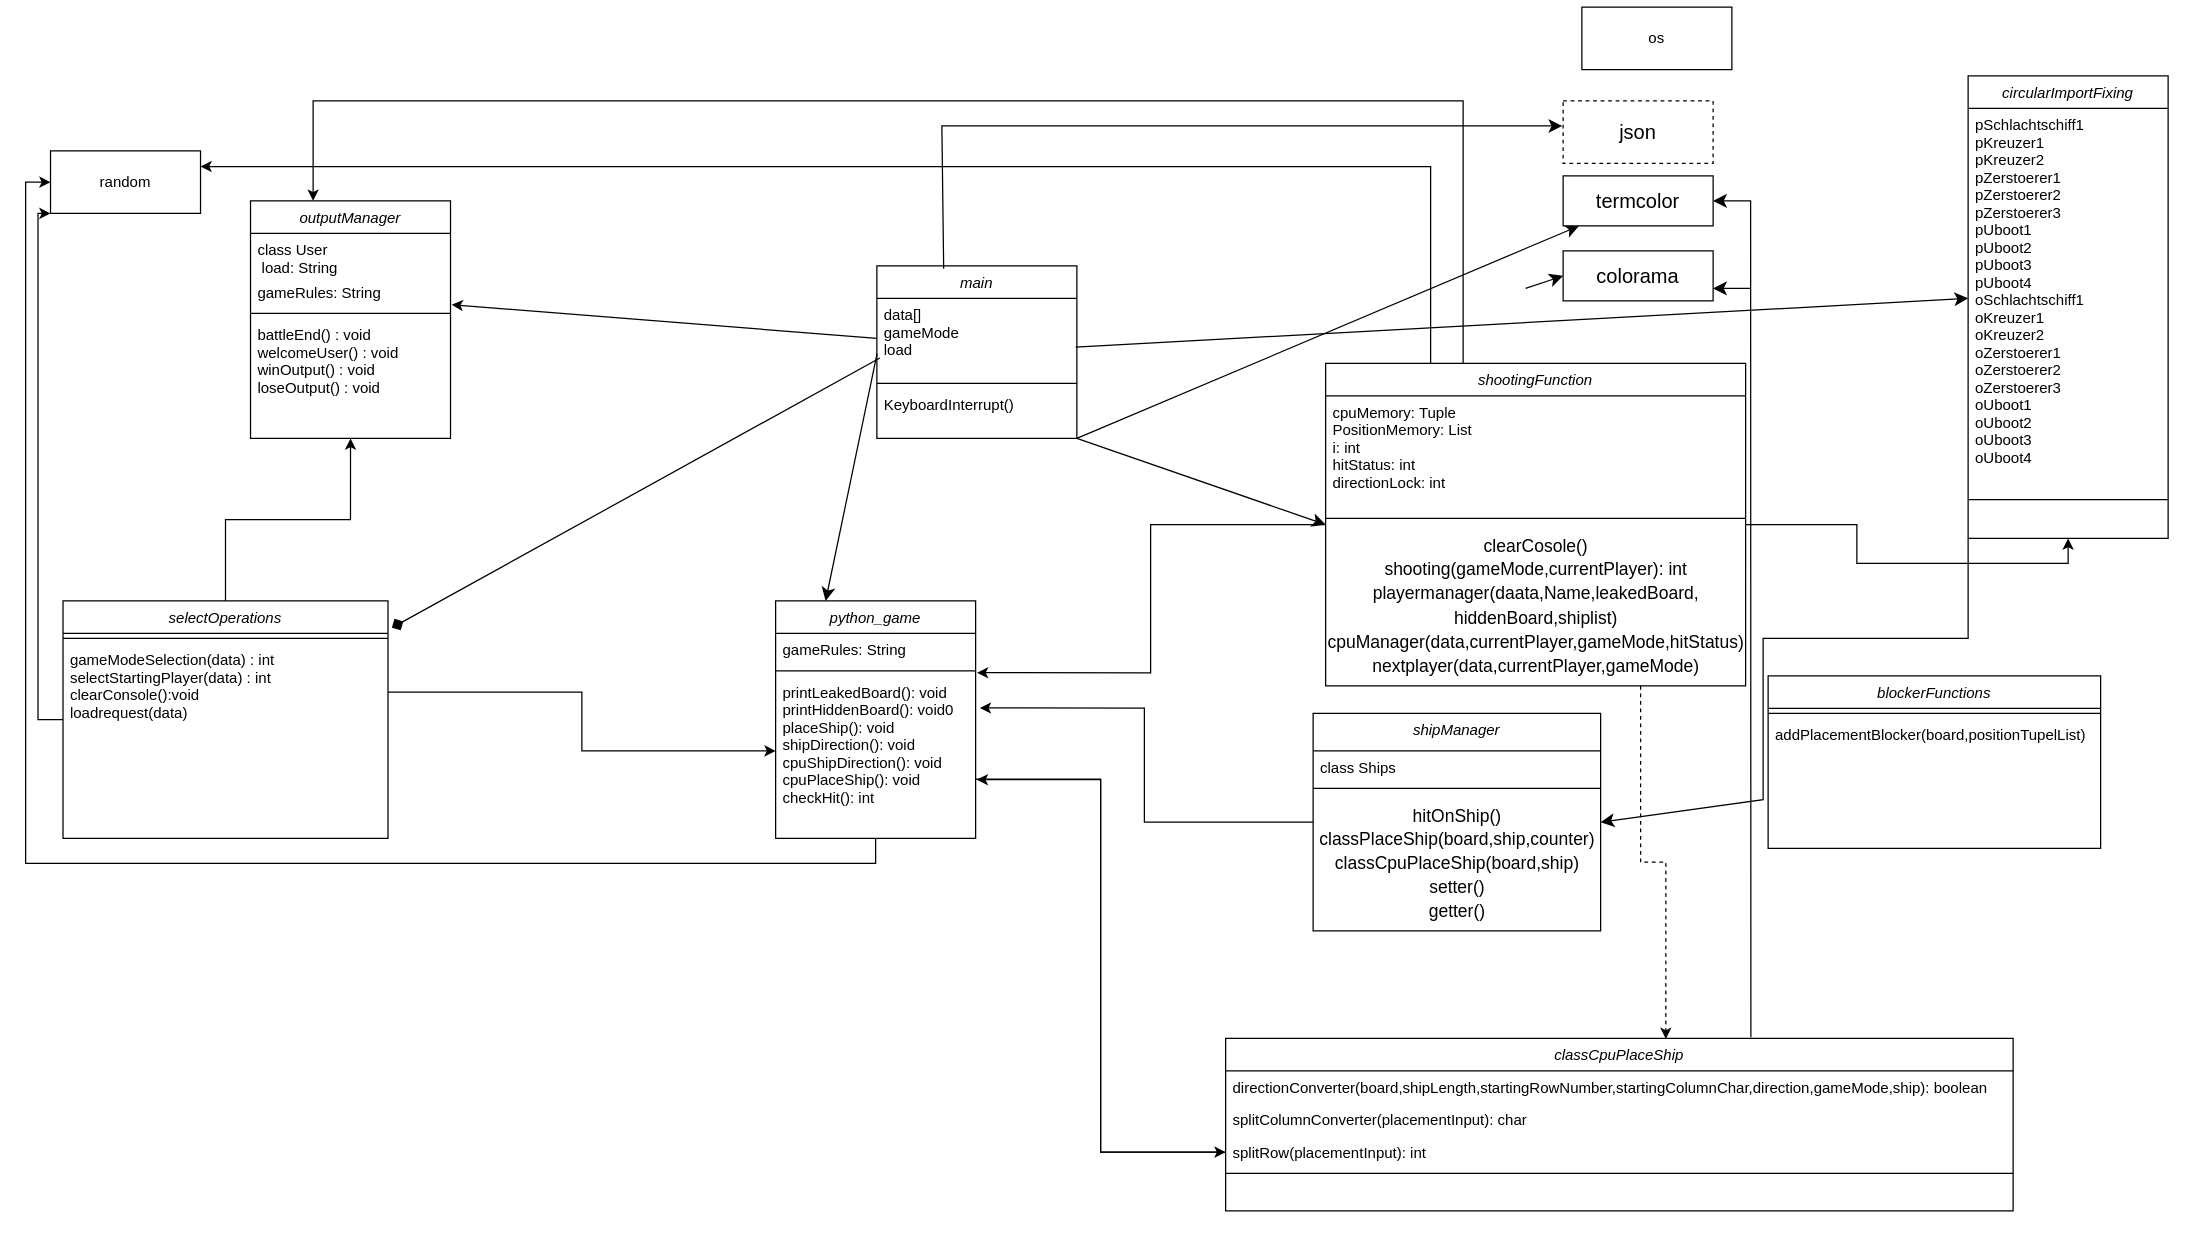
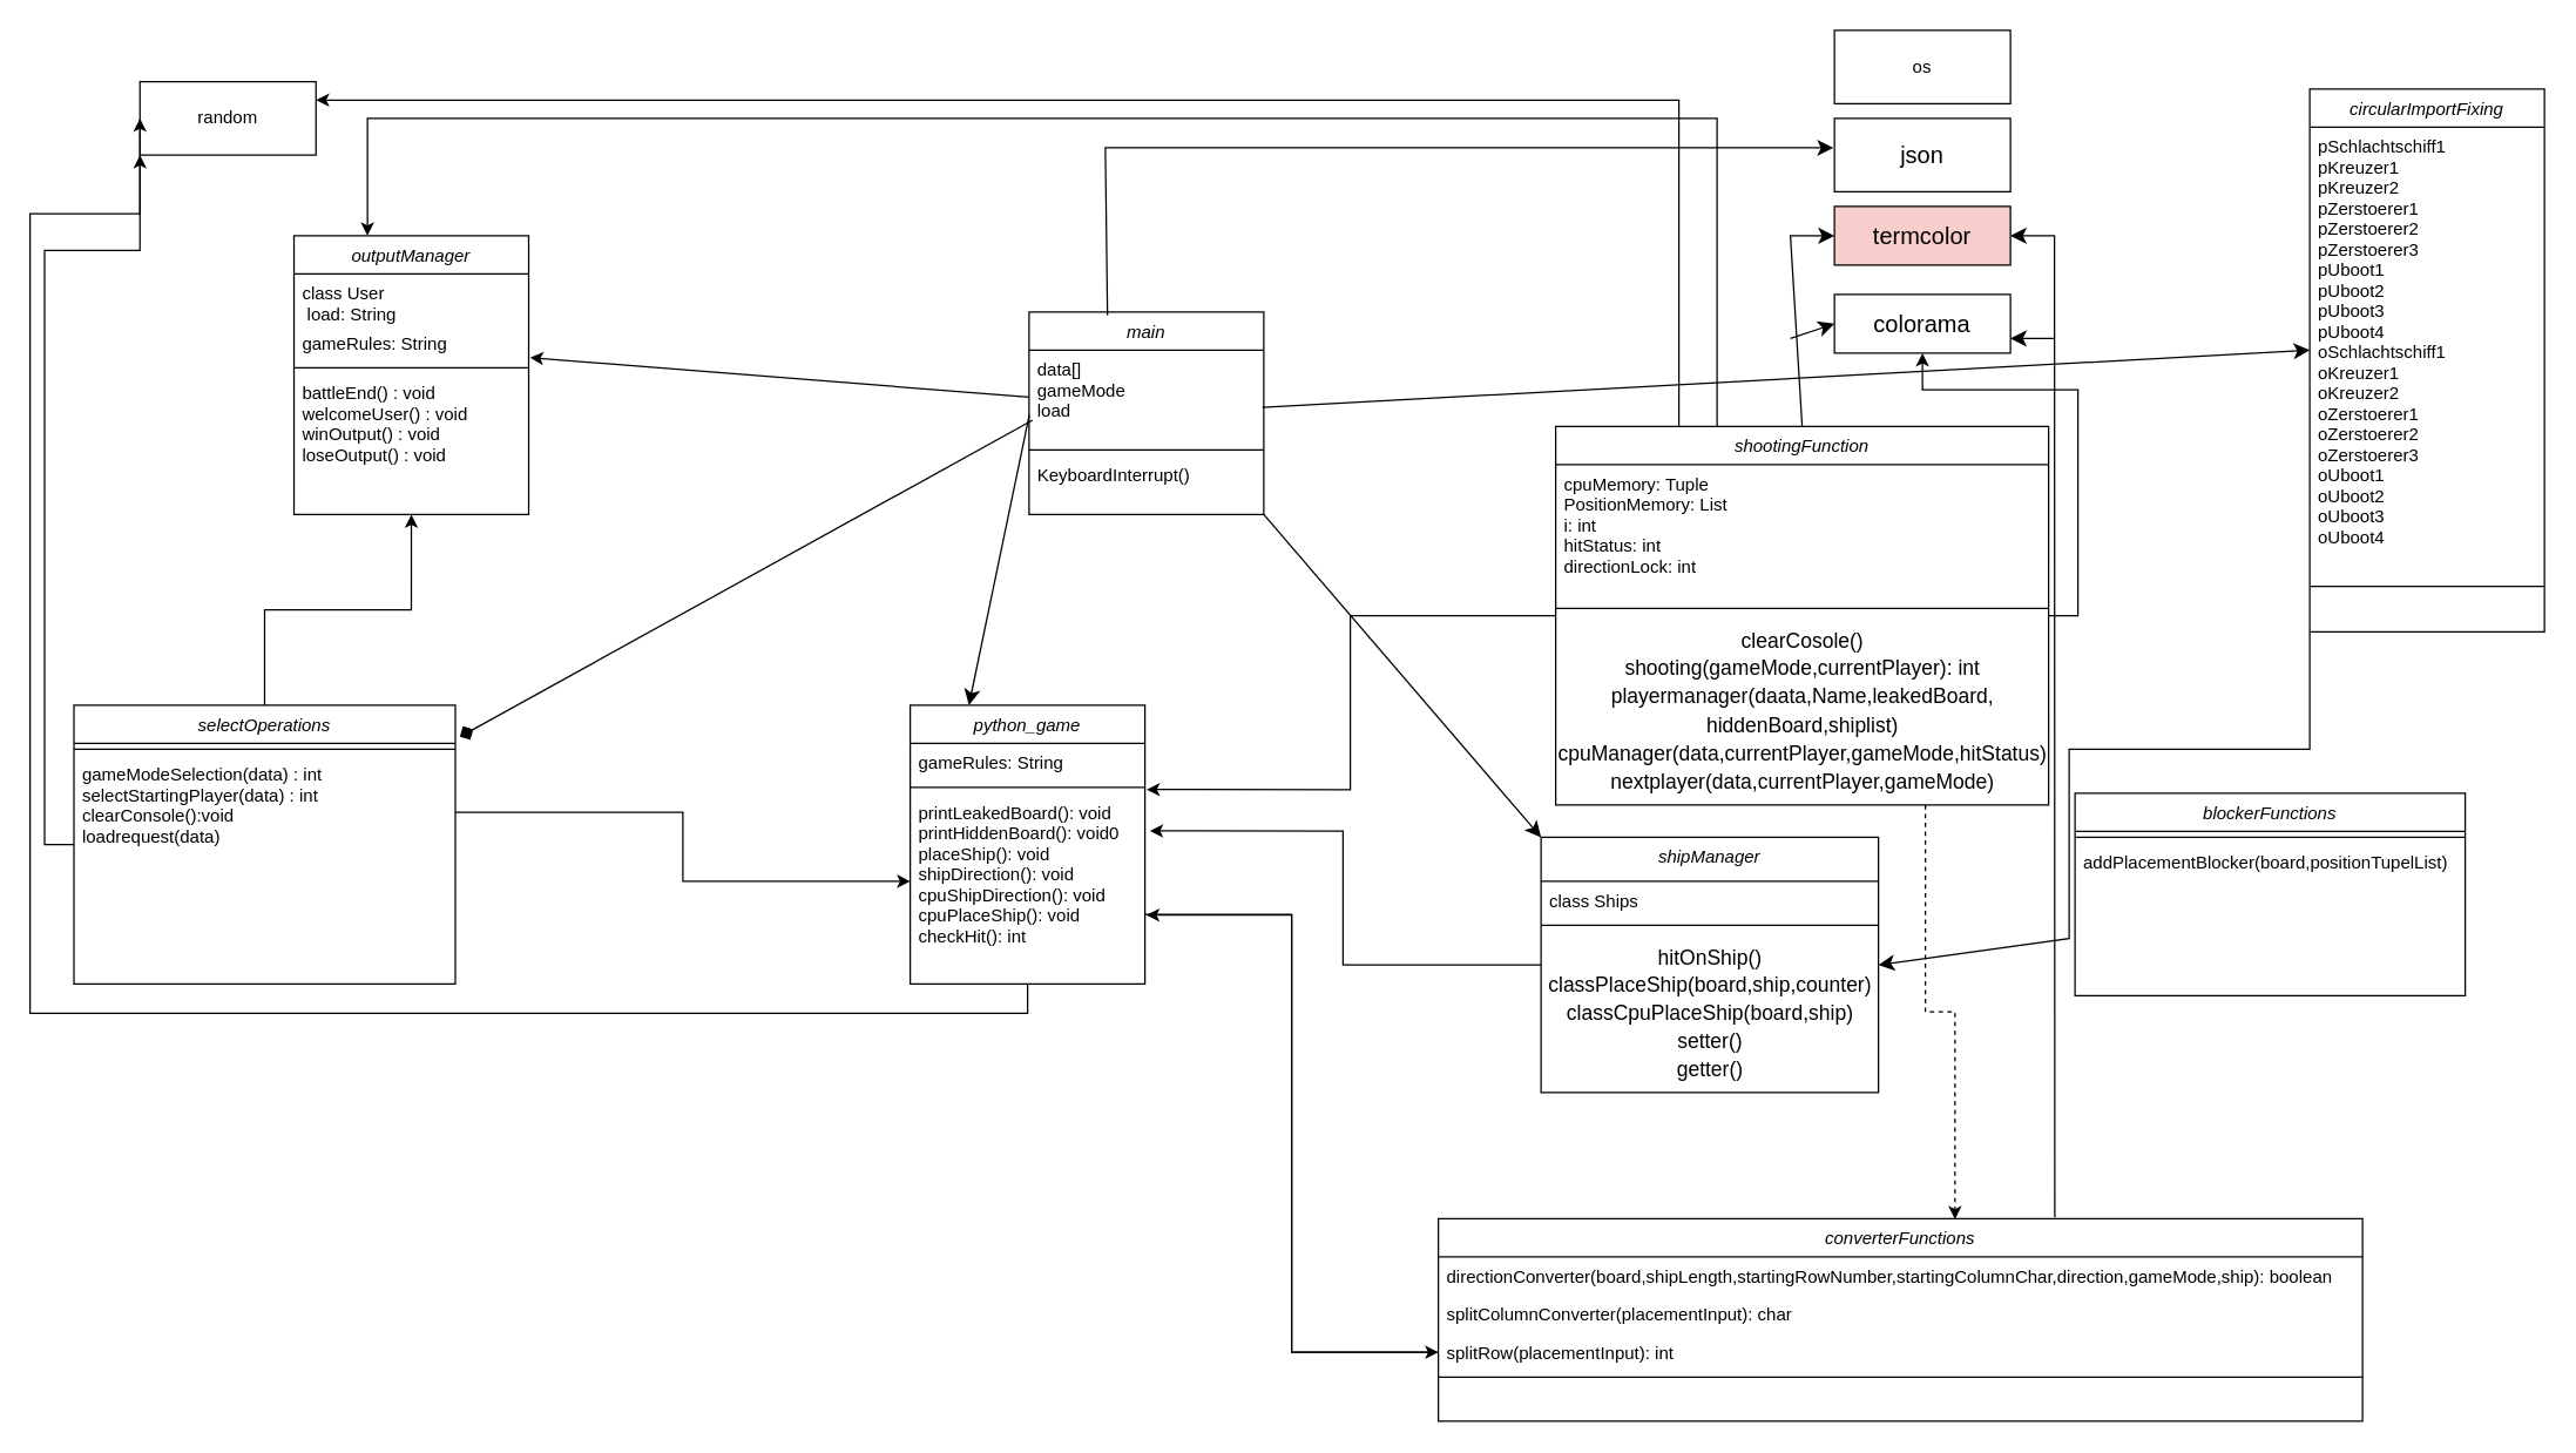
- <mxCell id="6" value="os" style="rounded=0;whiteSpace=wrap;html=1;" parent="1" vertex="1"><mxGeometry x="1265" y="5" width="120" height="50" as="geometry" /></mxCell>
+ <mxCell id="6" value="os" style="rounded=0;whiteSpace=wrap;html=1;" parent="1" vertex="1"><mxGeometry x="1250" y="20" width="120" height="50" as="geometry" /></mxCell>
- <mxCell id="53" value="json" style="rounded=0;whiteSpace=wrap;html=1;fontSize=16;dashed=1;" parent="1" vertex="1"><mxGeometry x="1250" y="80" width="120" height="50" as="geometry" /></mxCell>
+ <mxCell id="53" value="json" style="rounded=0;whiteSpace=wrap;html=1;fontSize=16;" parent="1" vertex="1"><mxGeometry x="1250" y="80" width="120" height="50" as="geometry" /></mxCell>
- <mxCell id="24" value="random" style="rounded=0;whiteSpace=wrap;html=1;" parent="1" vertex="1"><mxGeometry x="39.91" y="120" width="120" height="50" as="geometry" /></mxCell>
+ <mxCell id="24" value="random" style="rounded=0;whiteSpace=wrap;html=1;" parent="1" vertex="1"><mxGeometry x="94.91" y="55" width="120" height="50" as="geometry" /></mxCell>
- <mxCell id="59" value="termcolor" style="rounded=0;whiteSpace=wrap;html=1;fontSize=16;" parent="1" vertex="1"><mxGeometry x="1250" y="140" width="120" height="40" as="geometry" /></mxCell>
+ <mxCell id="59" value="termcolor" style="rounded=0;whiteSpace=wrap;html=1;fontSize=16;fillColor=#f8cecc;" parent="1" vertex="1"><mxGeometry x="1250" y="140" width="120" height="40" as="geometry" /></mxCell>
+ <mxCell id="61" value="" style="endArrow=classic;html=1;rounded=0;fontSize=12;startSize=8;endSize=8;entryX=0;entryY=0.5;entryDx=0;entryDy=0;exitX=0.5;exitY=0;exitDx=0;exitDy=0;" parent="1" source="48" target="59" edge="1"><mxGeometry width="50" height="50" relative="1" as="geometry"><mxPoint x="1200" y="351" as="sourcePoint" /><mxPoint x="1220" y="160" as="targetPoint" /><Array as="points"><mxPoint x="1220" y="160" /></Array></mxGeometry></mxCell>
- <mxCell id="57" value="" style="endArrow=classic;html=1;rounded=0;fontSize=12;startSize=8;endSize=8;curved=1;exitX=1;exitY=1;exitDx=0;exitDy=0;" parent="1" source="2" target="59" edge="1"><mxGeometry width="50" height="50" relative="1" as="geometry"><mxPoint x="1050" y="640" as="sourcePoint" /><mxPoint x="1100" y="590" as="targetPoint" /></mxGeometry></mxCell>
+ <mxCell id="57" value="" style="endArrow=classic;html=1;rounded=0;fontSize=12;startSize=8;endSize=8;curved=1;exitX=1;exitY=1;exitDx=0;exitDy=0;entryX=0;entryY=0;entryDx=0;entryDy=0;" parent="1" source="2" target="27" edge="1"><mxGeometry width="50" height="50" relative="1" as="geometry"><mxPoint x="1050" y="640" as="sourcePoint" /><mxPoint x="1100" y="590" as="targetPoint" /></mxGeometry></mxCell>
- <mxCell id="58" value="" style="endArrow=classic;html=1;rounded=0;fontSize=12;startSize=8;endSize=8;curved=1;exitX=1;exitY=1;exitDx=0;exitDy=0;entryX=0;entryY=0.5;entryDx=0;entryDy=0;" parent="1" source="2" target="48" edge="1"><mxGeometry width="50" height="50" relative="1" as="geometry"><mxPoint x="1050" y="640" as="sourcePoint" /><mxPoint x="1100" y="590" as="targetPoint" /></mxGeometry></mxCell>
- <mxCell id="43" style="edgeStyle=orthogonalEdgeStyle;rounded=0;orthogonalLoop=1;jettySize=auto;html=1;exitX=1;exitY=0.5;exitDx=0;exitDy=0;entryX=0.5;entryY=1;entryDx=0;entryDy=0;" parent="1" source="48" target="40" edge="1"><mxGeometry relative="1" as="geometry" /></mxCell>
+ <mxCell id="43" style="edgeStyle=orthogonalEdgeStyle;rounded=0;orthogonalLoop=1;jettySize=auto;html=1;exitX=1;exitY=0.5;exitDx=0;exitDy=0;" parent="1" source="48" target="60" edge="1"><mxGeometry relative="1" as="geometry" /></mxCell>
- <mxCell id="31" value="classCpuPlaceShip" style="swimlane;fontStyle=2;align=center;verticalAlign=top;childLayout=stackLayout;horizontal=1;startSize=26;horizontalStack=0;resizeParent=1;resizeLast=0;collapsible=1;marginBottom=0;rounded=0;shadow=0;strokeWidth=1;" parent="1" vertex="1"><mxGeometry x="980" y="830" width="630" height="138" as="geometry"><mxRectangle x="230" y="140" width="160" height="26" as="alternateBounds" /></mxGeometry></mxCell>
+ <mxCell id="31" value="converterFunctions" style="swimlane;fontStyle=2;align=center;verticalAlign=top;childLayout=stackLayout;horizontal=1;startSize=26;horizontalStack=0;resizeParent=1;resizeLast=0;collapsible=1;marginBottom=0;rounded=0;shadow=0;strokeWidth=1;" parent="1" vertex="1"><mxGeometry x="980" y="830" width="630" height="138" as="geometry"><mxRectangle x="230" y="140" width="160" height="26" as="alternateBounds" /></mxGeometry></mxCell>
